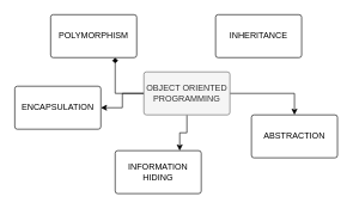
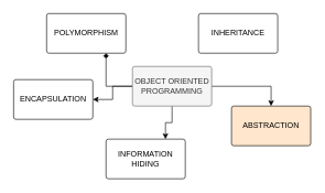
- <mxCell id="7" value="ABSTRACTION" style="rounded=1;whiteSpace=wrap;html=1;arcSize=6;" vertex="1" parent="1"><mxGeometry x="350" y="160" width="120" height="60" as="geometry" /></mxCell>
+ <mxCell id="7" value="ABSTRACTION" style="rounded=1;whiteSpace=wrap;html=1;arcSize=6;fillColor=#ffe6cc;" vertex="1" parent="1"><mxGeometry x="350" y="160" width="120" height="60" as="geometry" /></mxCell>
